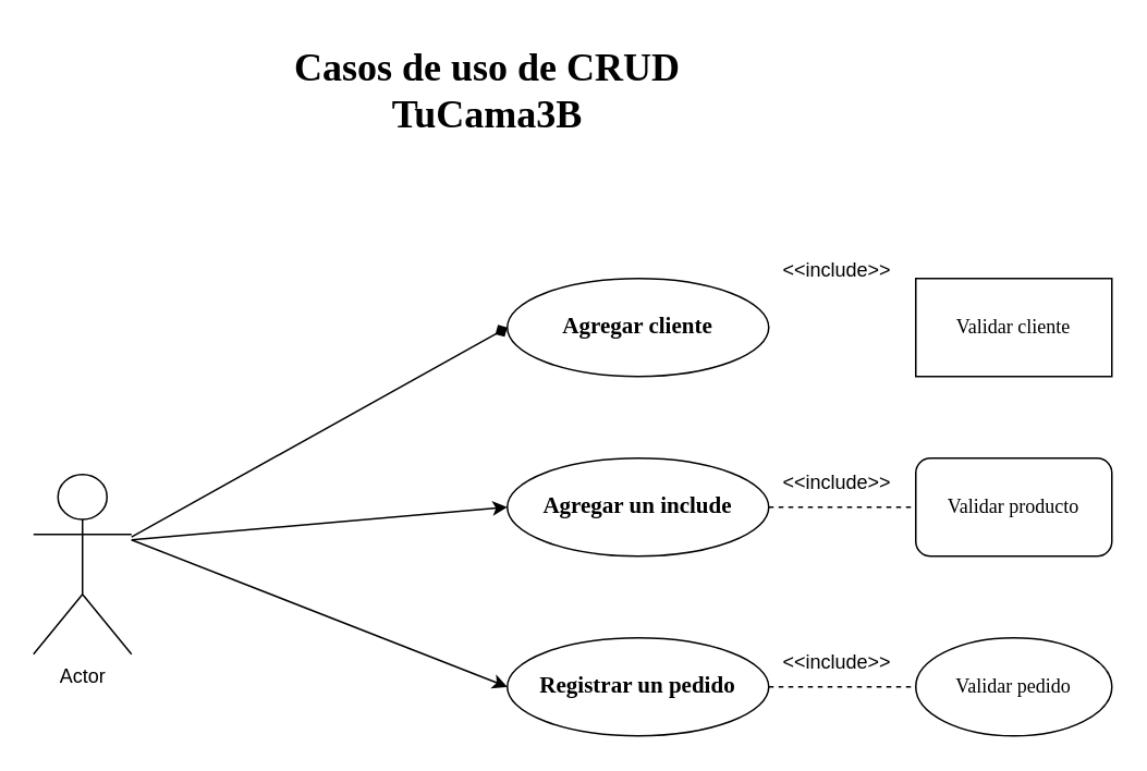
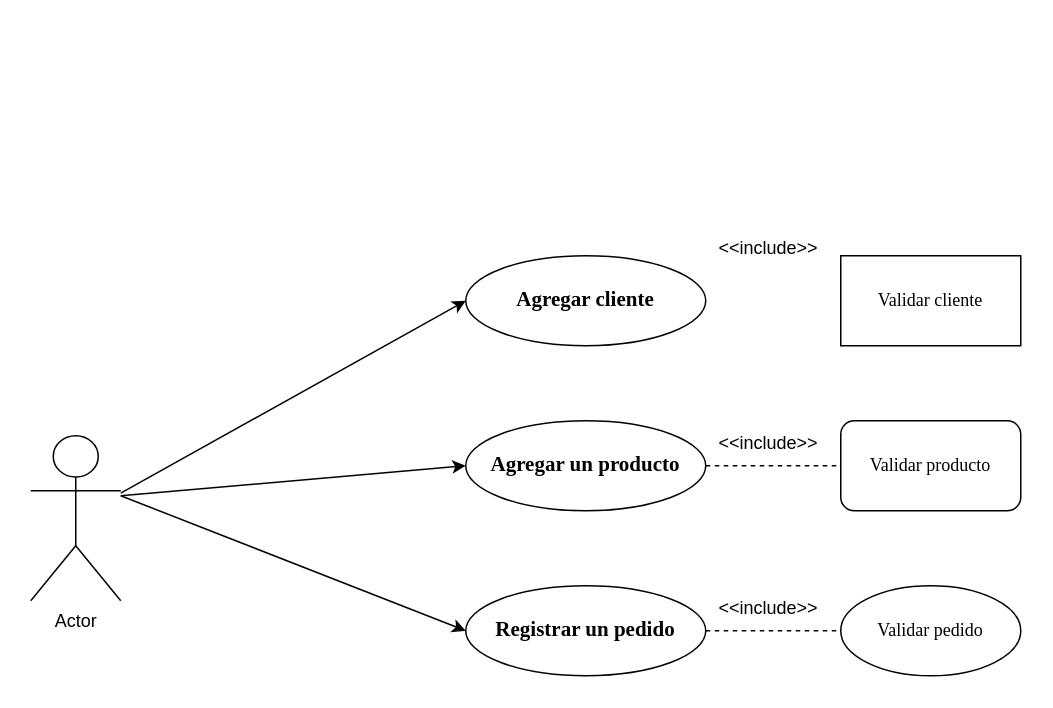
- <mxCell id="9" value="&lt;font size=&quot;1&quot; face=&quot;Times New Roman&quot; style=&quot;&quot;&gt;&lt;b style=&quot;font-size: 24px;&quot;&gt;Casos de uso de CRUD TuCama3B&lt;/b&gt;&lt;/font&gt;" style="text;html=1;strokeColor=none;fillColor=none;align=center;verticalAlign=middle;whiteSpace=wrap;rounded=0;" vertex="1" parent="1"><mxGeometry x="170" y="20" width="256" height="70" as="geometry" /></mxCell>
- <mxCell id="3" value="" style="endArrow=diamond;html=1;rounded=0;entryX=0;entryY=0.5;entryDx=0;entryDy=0;" edge="1" parent="1" source="2" target="4"><mxGeometry width="50" height="50" relative="1" as="geometry"><mxPoint x="90" y="370" as="sourcePoint" /><mxPoint x="320" y="300" as="targetPoint" /></mxGeometry></mxCell>
+ <mxCell id="3" value="" style="endArrow=classic;html=1;rounded=0;entryX=0;entryY=0.5;entryDx=0;entryDy=0;" edge="1" parent="1" source="2" target="4"><mxGeometry width="50" height="50" relative="1" as="geometry"><mxPoint x="90" y="370" as="sourcePoint" /><mxPoint x="320" y="300" as="targetPoint" /></mxGeometry></mxCell>
- <mxCell id="5" value="&lt;font size=&quot;1&quot; face=&quot;Times New Roman&quot;&gt;&lt;b style=&quot;font-size: 14px;&quot;&gt;Agregar un include&lt;/b&gt;&lt;/font&gt;" style="ellipse;whiteSpace=wrap;html=1;" vertex="1" parent="1"><mxGeometry x="310" y="280" width="160" height="60" as="geometry" /></mxCell>
+ <mxCell id="5" value="&lt;font size=&quot;1&quot; face=&quot;Times New Roman&quot;&gt;&lt;b style=&quot;font-size: 14px;&quot;&gt;Agregar un producto&lt;/b&gt;&lt;/font&gt;" style="ellipse;whiteSpace=wrap;html=1;" vertex="1" parent="1"><mxGeometry x="310" y="280" width="160" height="60" as="geometry" /></mxCell>
